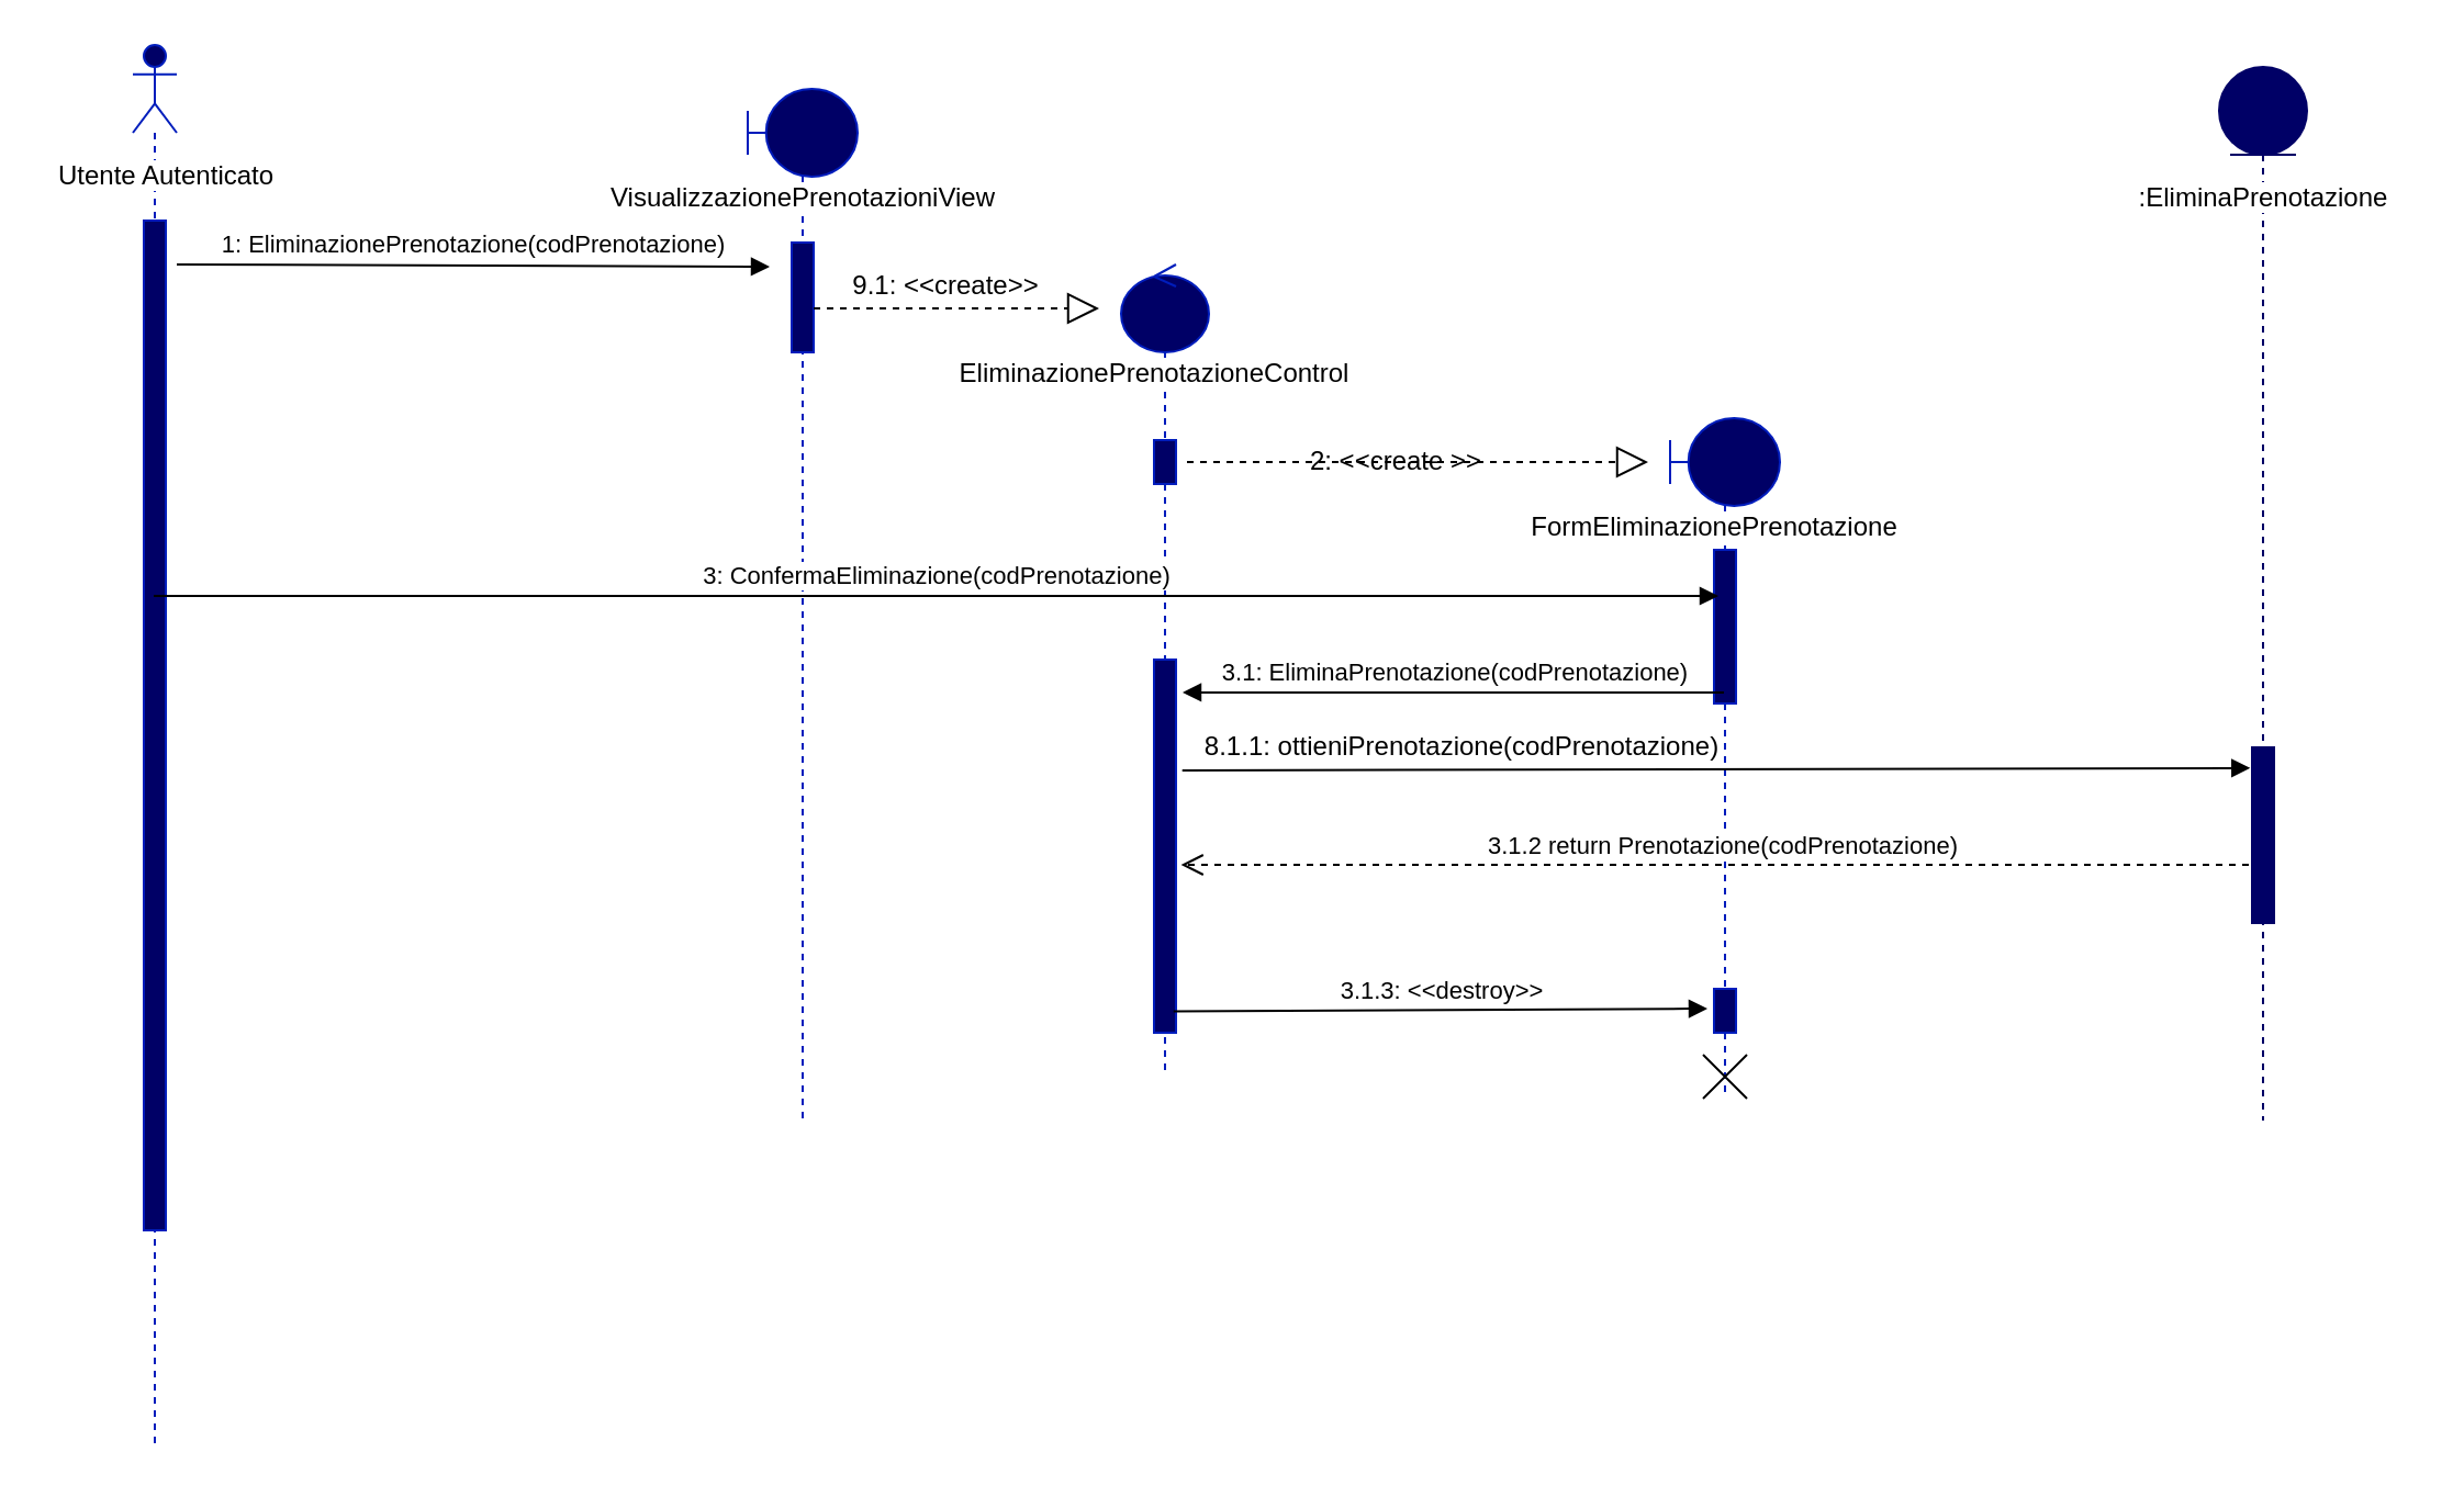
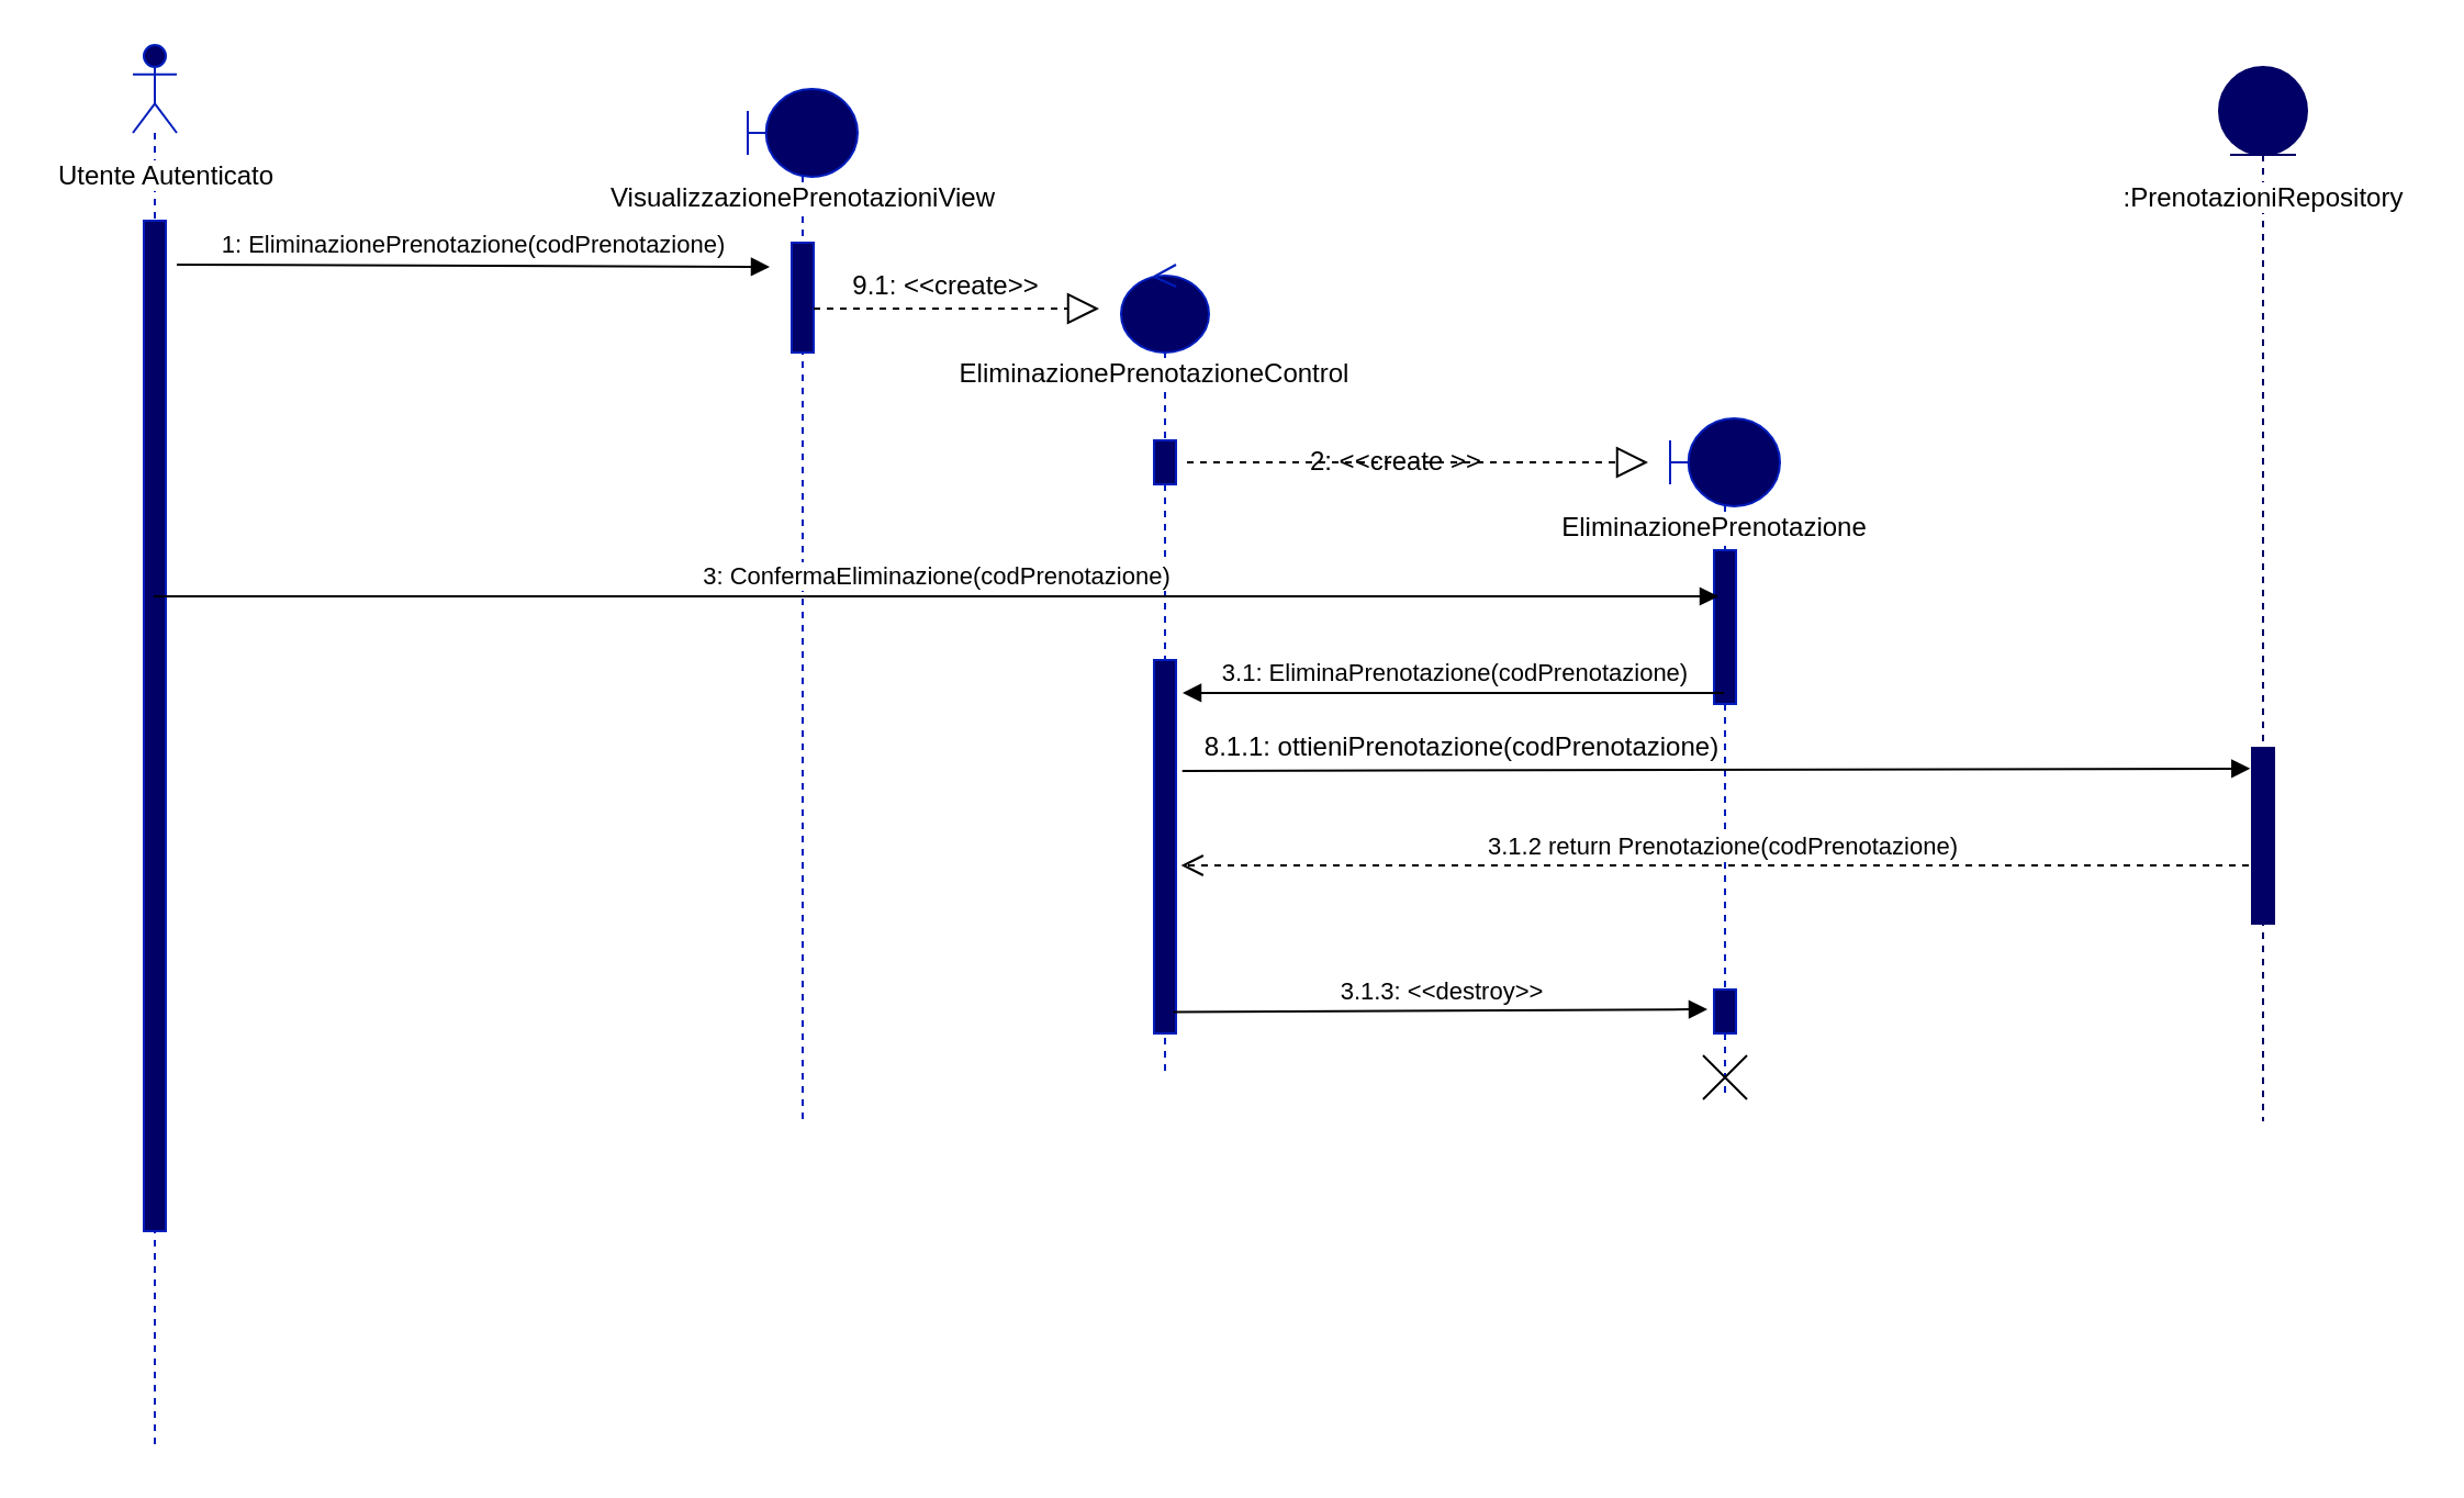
- <mxCell id="30" value="&lt;span style=&quot;background-color: rgb(255 , 255 , 255)&quot;&gt;:EliminaPrenotazione&lt;/span&gt;" style="text;html=1;align=center;verticalAlign=middle;resizable=0;points=[];autosize=1;" parent="1" vertex="1"><mxGeometry x="960" y="80" width="140" height="20" as="geometry" /></mxCell>
+ <mxCell id="30" value="&lt;span style=&quot;background-color: rgb(255 , 255 , 255)&quot;&gt;:PrenotazioniRepository&lt;/span&gt;" style="text;html=1;align=center;verticalAlign=middle;resizable=0;points=[];autosize=1;" parent="1" vertex="1"><mxGeometry x="960" y="80" width="140" height="20" as="geometry" /></mxCell>
- <mxCell id="19" value="&lt;span style=&quot;background-color: rgb(255 , 255 , 255)&quot;&gt;FormEliminazionePrenotazione&lt;/span&gt;" style="text;html=1;align=center;verticalAlign=middle;resizable=0;points=[];autosize=1;" parent="1" vertex="1"><mxGeometry x="690" y="230" width="180" height="20" as="geometry" /></mxCell>
+ <mxCell id="19" value="&lt;span style=&quot;background-color: rgb(255 , 255 , 255)&quot;&gt;EliminazionePrenotazione&lt;/span&gt;" style="text;html=1;align=center;verticalAlign=middle;resizable=0;points=[];autosize=1;" parent="1" vertex="1"><mxGeometry x="690" y="230" width="180" height="20" as="geometry" /></mxCell>
